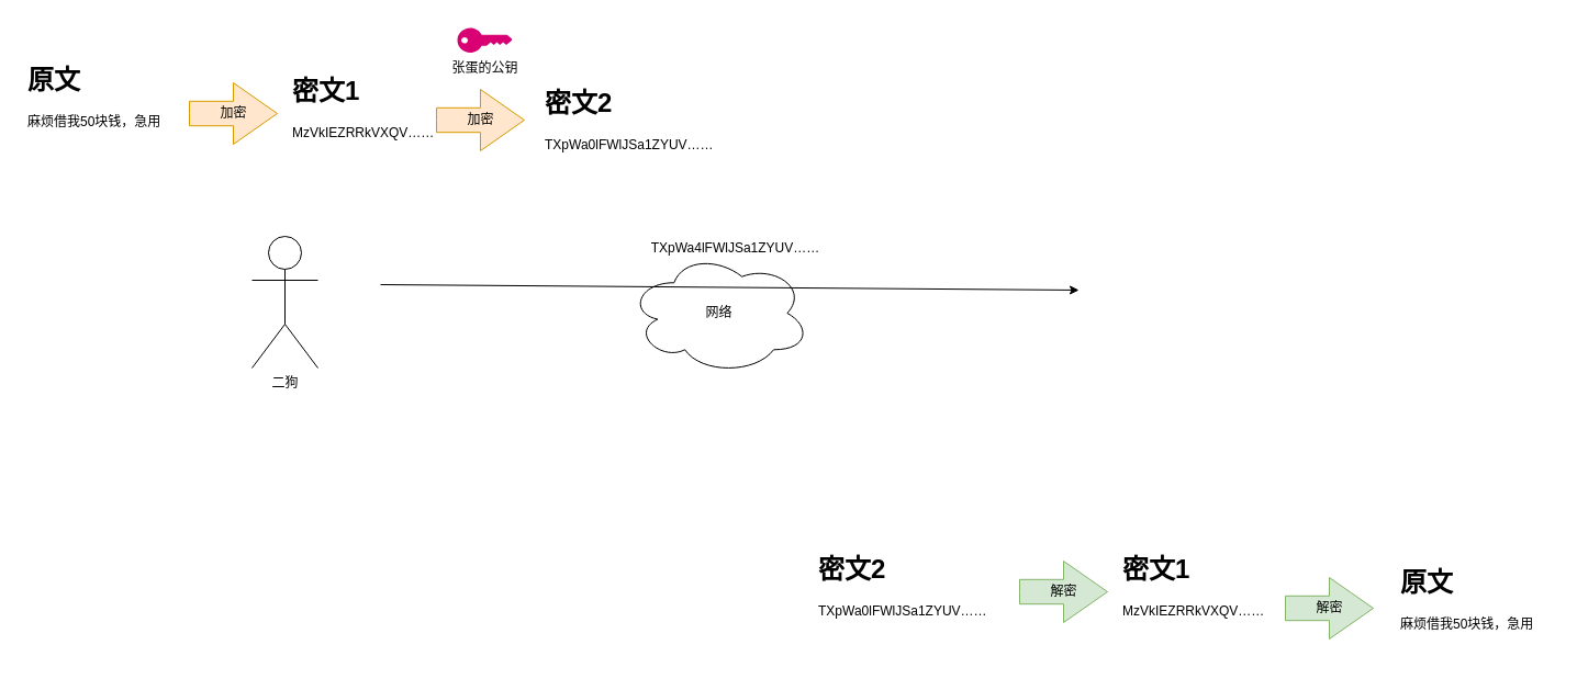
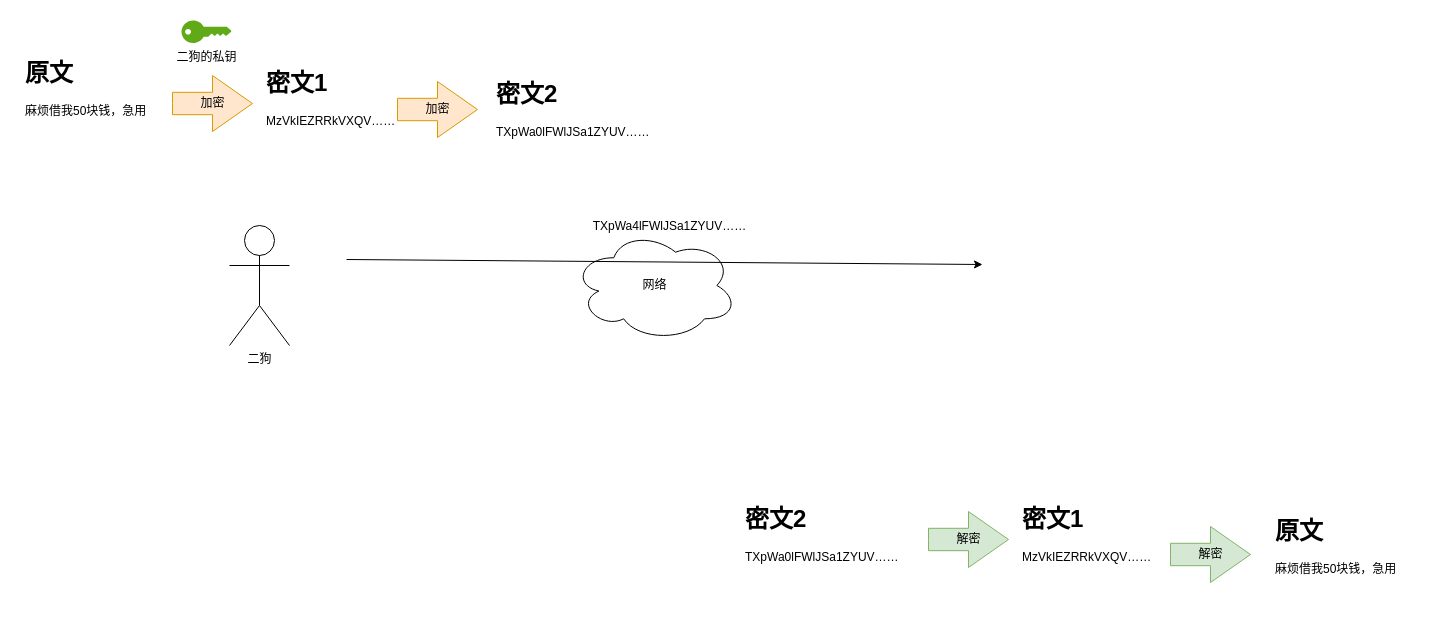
+ <mxCell id="3" value="二狗的私钥" style="points=[[0,0.5,0],[0.24,0,0],[0.5,0.28,0],[0.995,0.475,0],[0.5,0.72,0],[0.24,1,0]];verticalLabelPosition=bottom;html=1;verticalAlign=top;aspect=fixed;align=center;pointerEvents=1;shape=mxgraph.cisco19.key;fillColor=#60a917;strokeColor=#2D7600;" parent="1" vertex="1"><mxGeometry x="181" y="20" width="50" height="22.5" as="geometry" /></mxCell>
- <mxCell id="4" value="张蛋的公钥" style="points=[[0,0.5,0],[0.24,0,0],[0.5,0.28,0],[0.995,0.475,0],[0.5,0.72,0],[0.24,1,0]];verticalLabelPosition=bottom;html=1;verticalAlign=top;aspect=fixed;align=center;pointerEvents=1;shape=mxgraph.cisco19.key;fillColor=#d80073;strokeColor=#A50040;" parent="1" vertex="1"><mxGeometry x="416" y="25" width="50" height="22.5" as="geometry" /></mxCell>
- <mxCell id="2" value="二狗" style="shape=umlActor;verticalLabelPosition=bottom;verticalAlign=top;html=1;outlineConnect=0;" parent="1" vertex="1"><mxGeometry x="229" y="215" width="60" height="120" as="geometry" /></mxCell>
+ <mxCell id="2" value="二狗" style="shape=umlActor;verticalLabelPosition=bottom;verticalAlign=top;html=1;outlineConnect=0;" parent="1" vertex="1"><mxGeometry x="229" y="225" width="60" height="120" as="geometry" /></mxCell>
